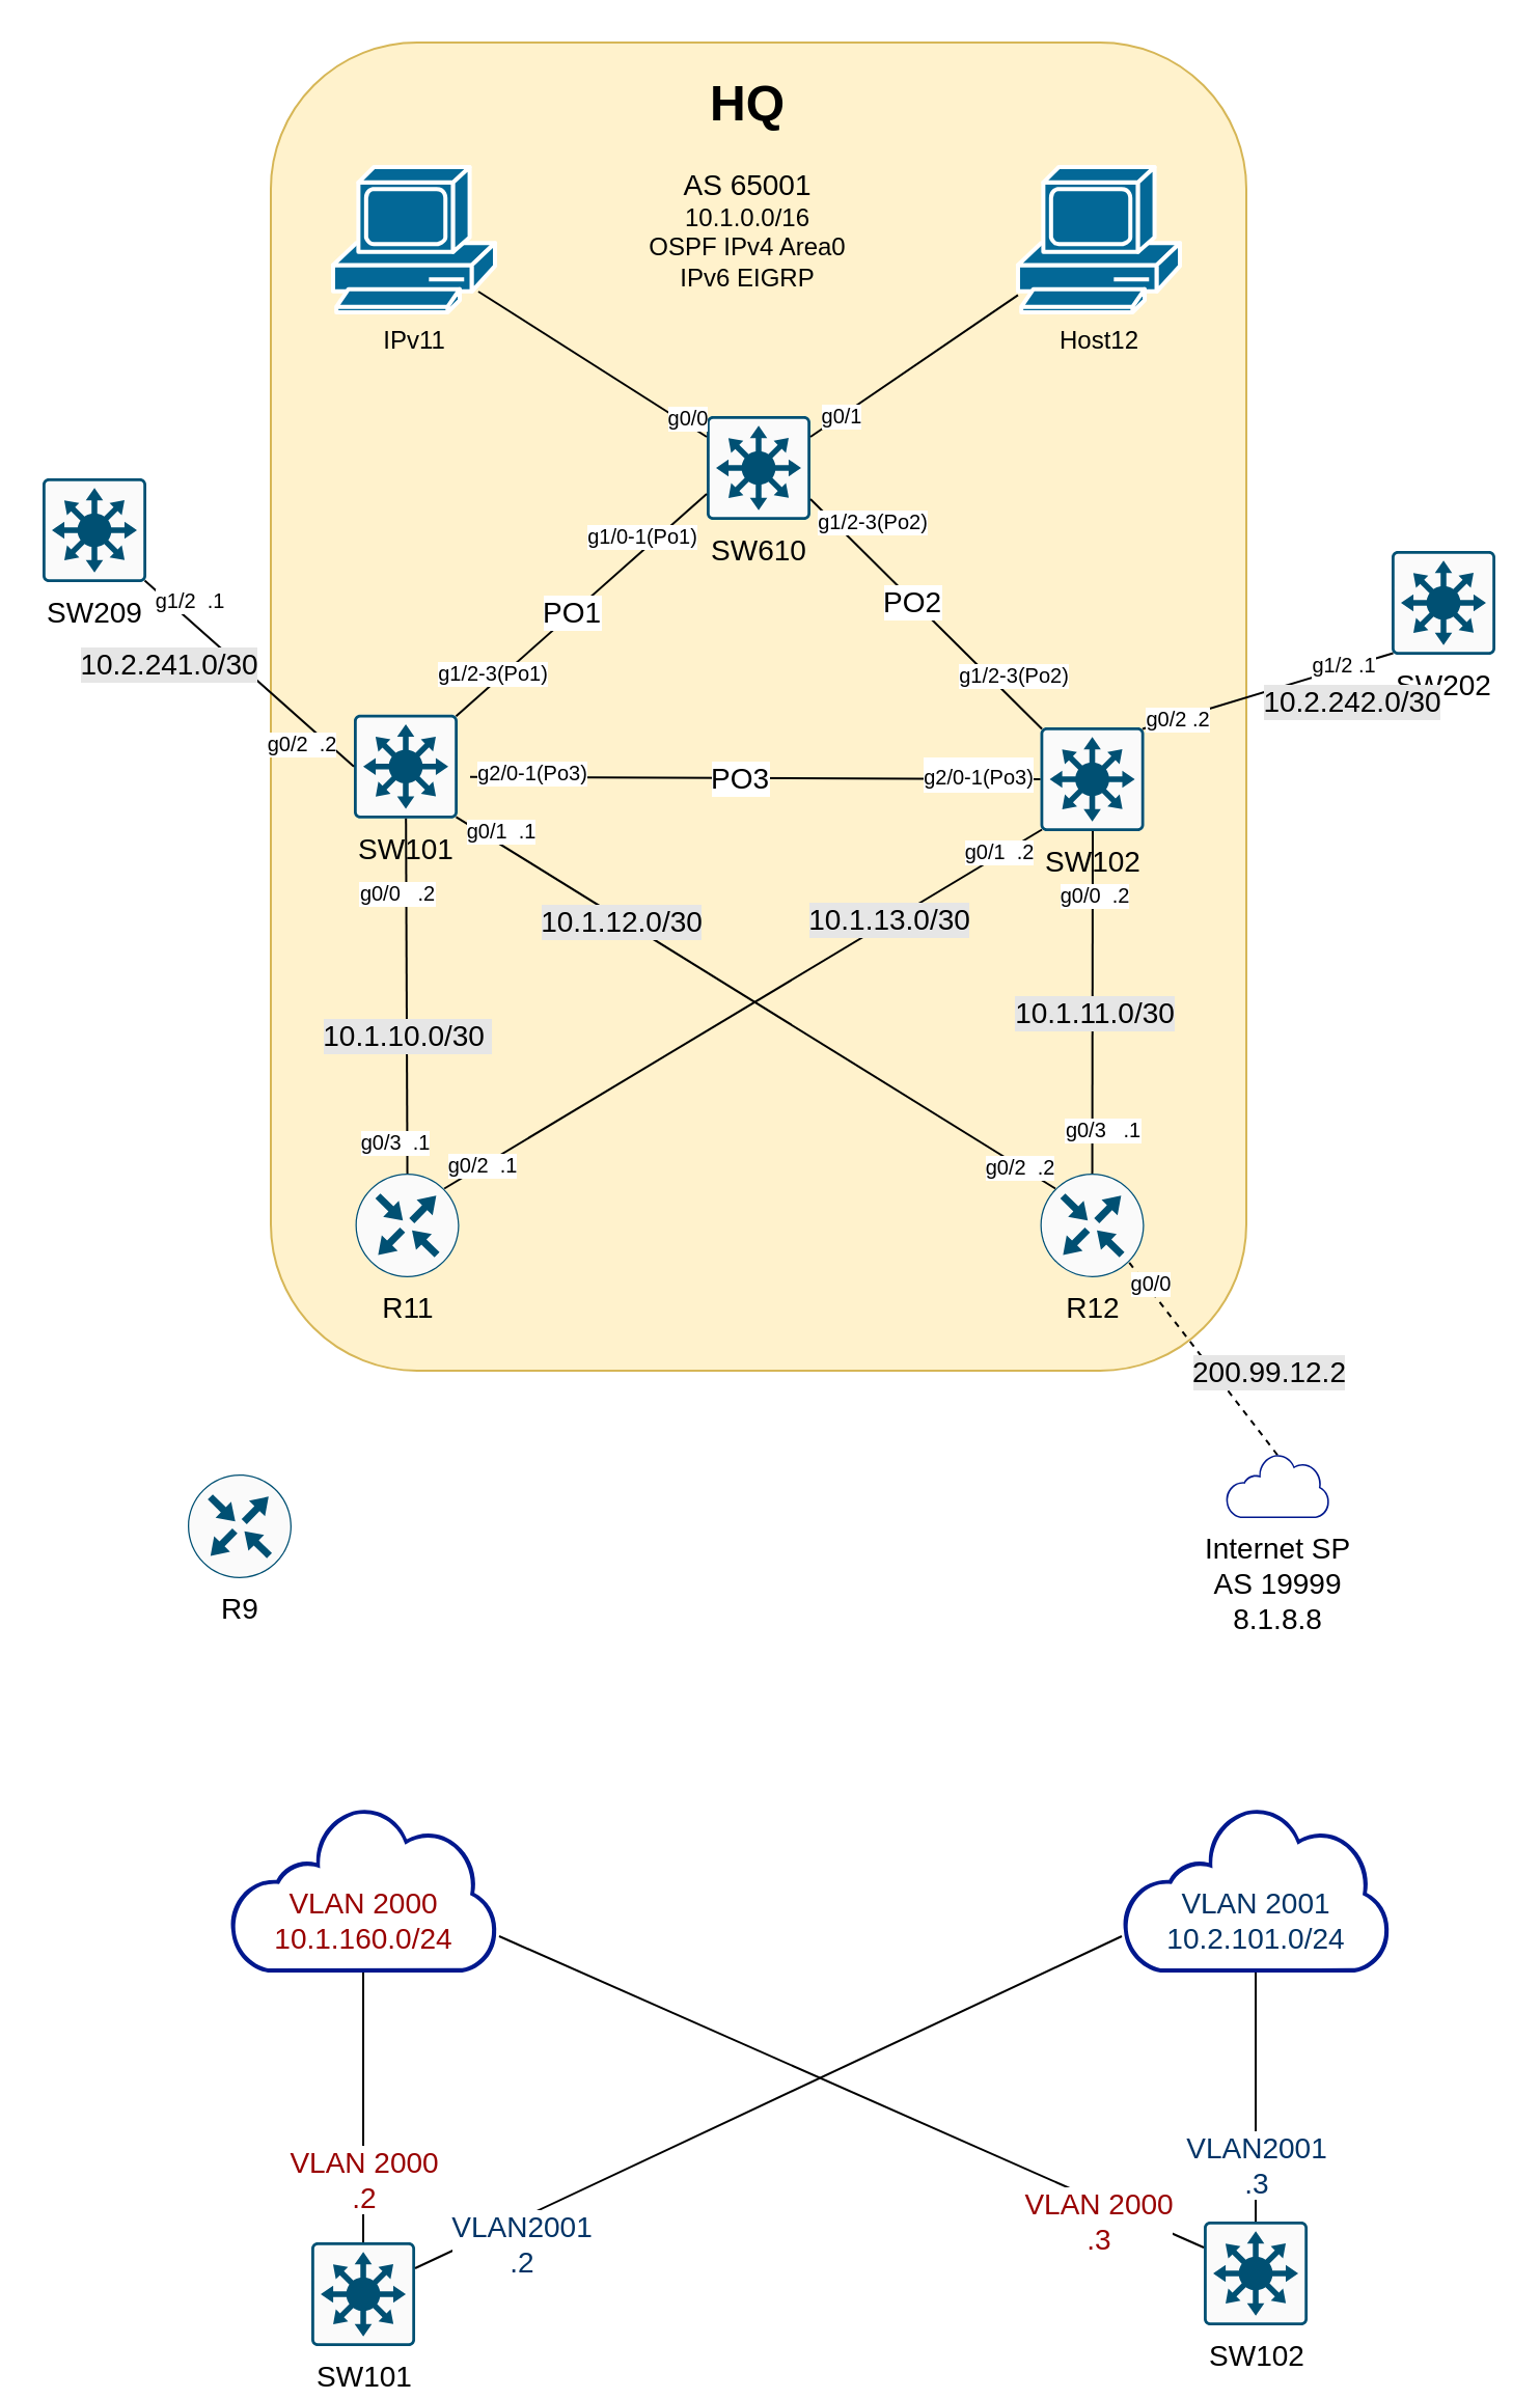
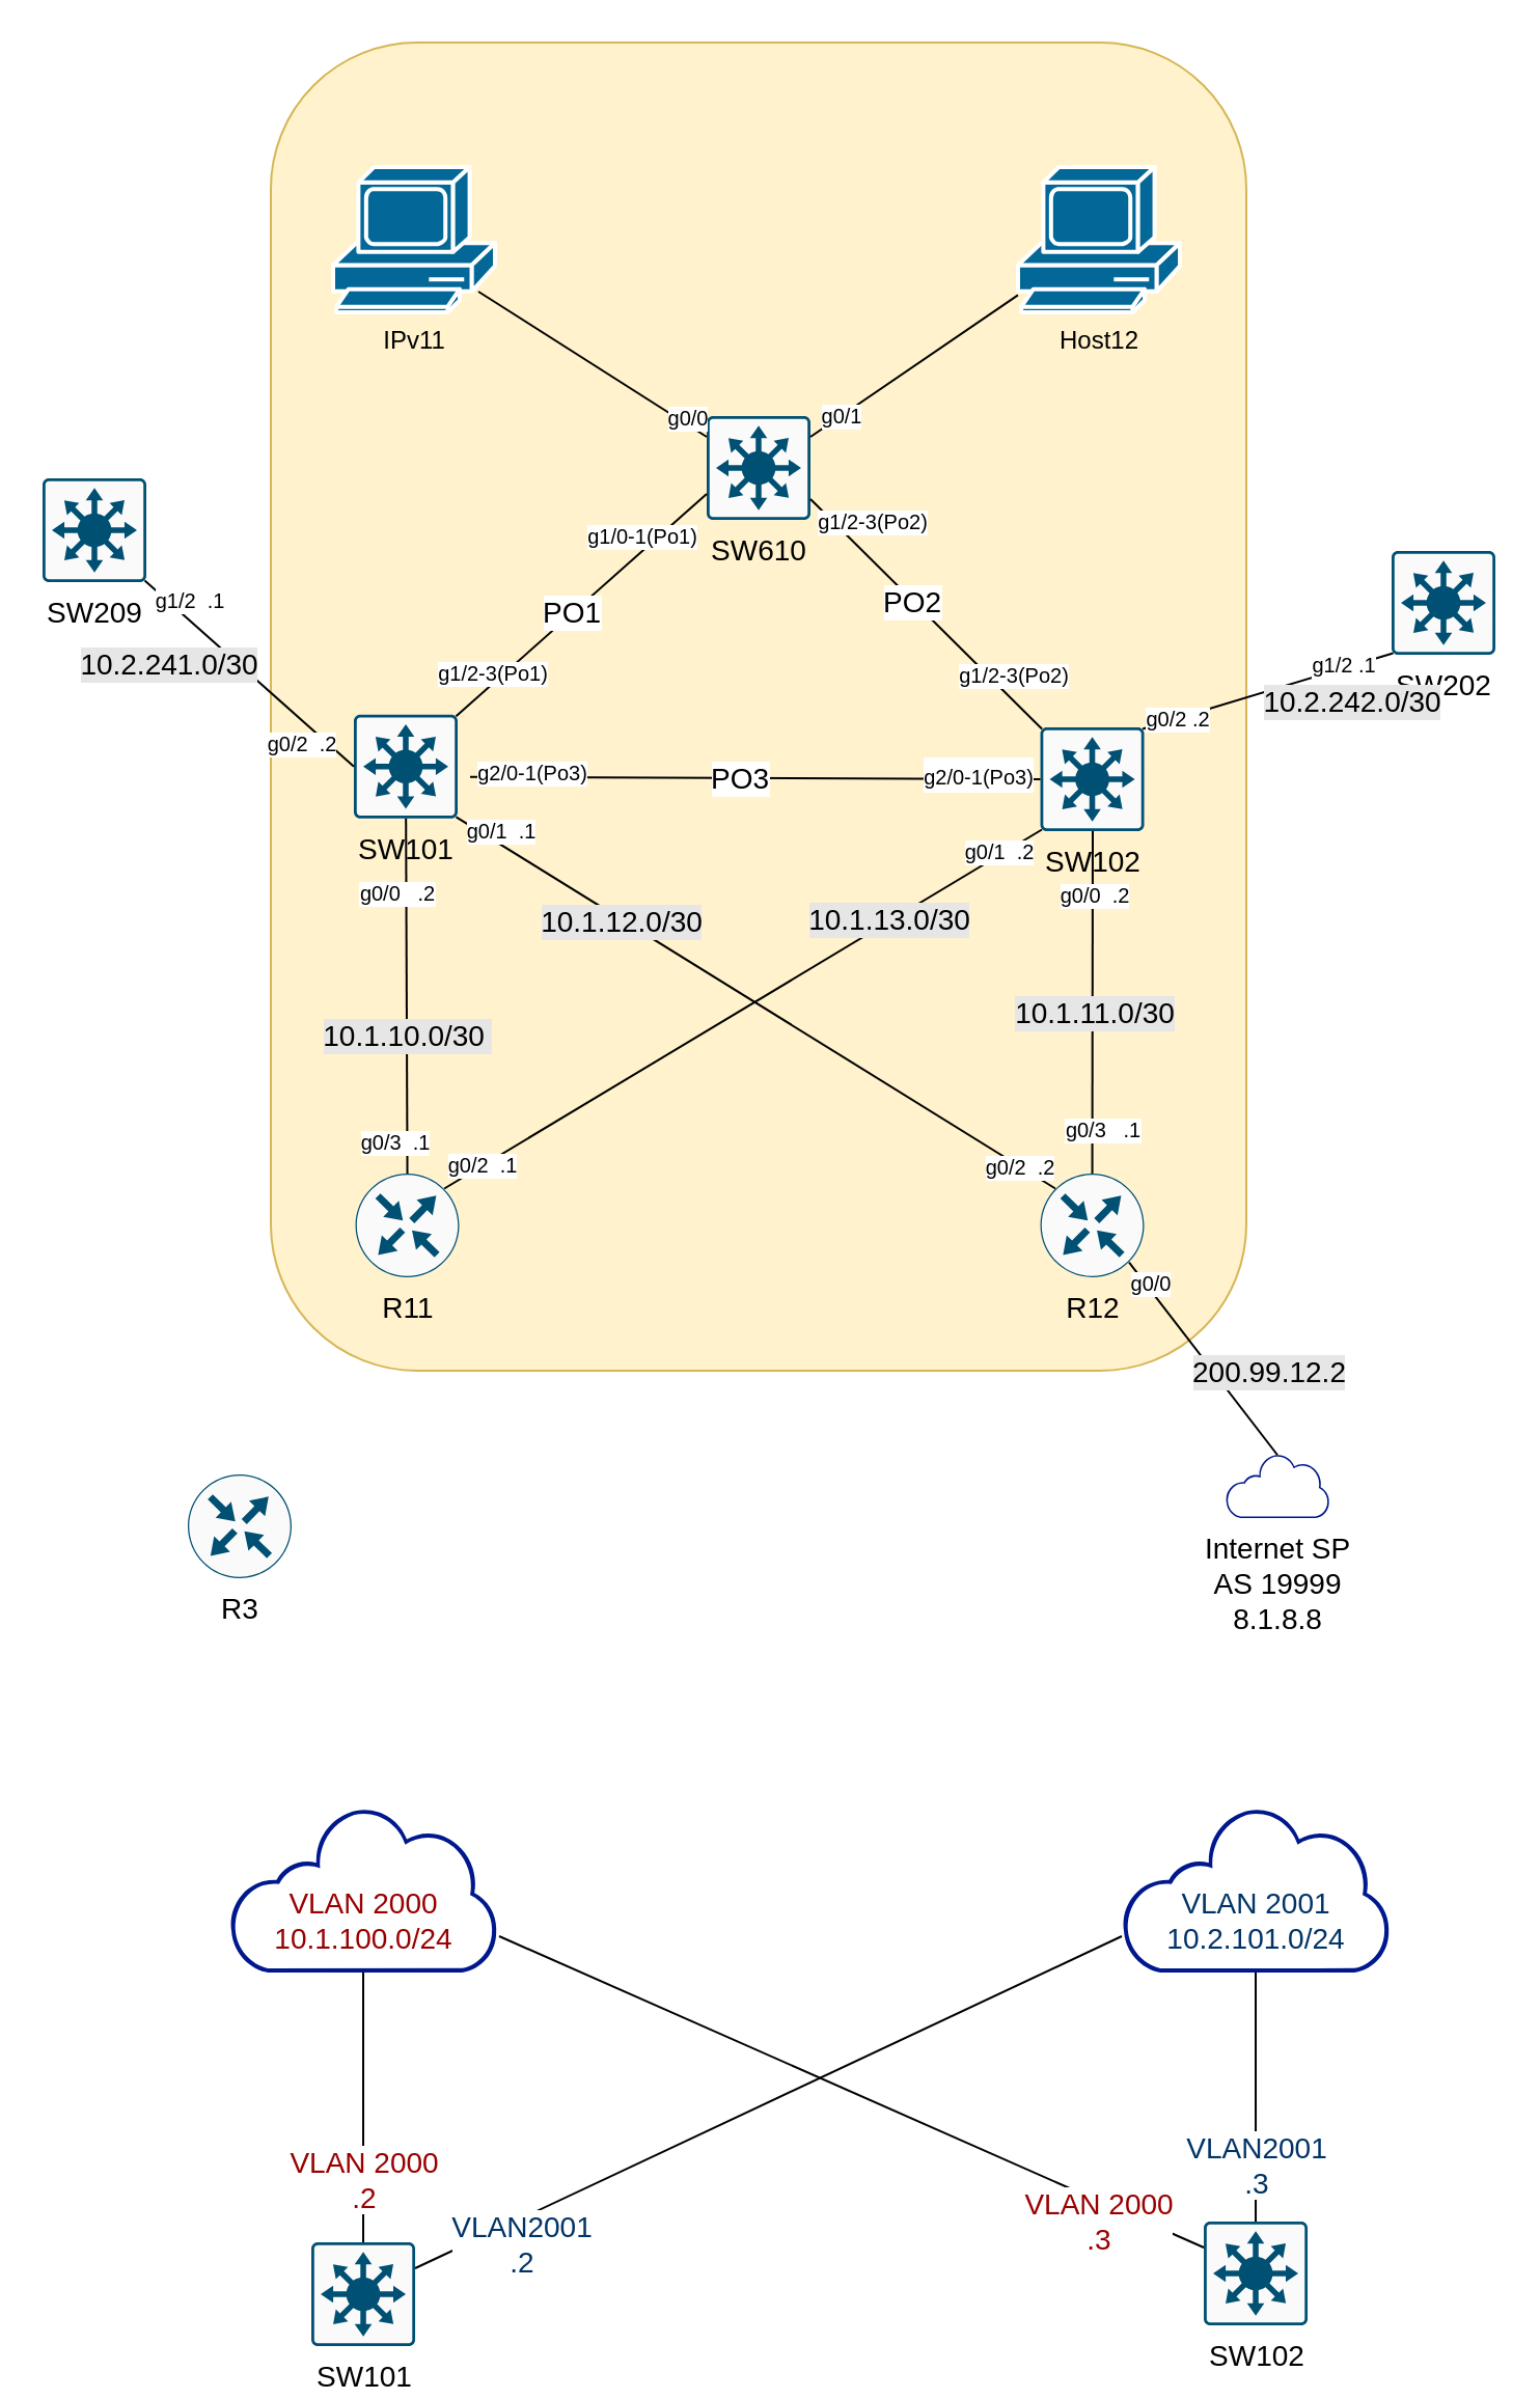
- <mxCell id="5" value="&lt;h1&gt;HQ&lt;/h1&gt;&lt;div&gt;&lt;font style=&quot;font-size: 14px&quot;&gt;AS 65001&lt;/font&gt;&lt;/div&gt;&lt;div&gt;10.1.0.0/16&lt;/div&gt;&lt;div&gt;OSPF IPv4 Area0&lt;/div&gt;&lt;div&gt;IPv6 EIGRP&lt;/div&gt;" style="text;html=1;strokeColor=none;fillColor=none;spacing=5;spacingTop=-20;whiteSpace=wrap;overflow=hidden;rounded=0;align=center;" parent="1" vertex="1"><mxGeometry x="300" y="30" width="120" height="120" as="geometry" /></mxCell>
- <mxCell id="43" value="" style="endArrow=none;html=1;rounded=0;fontSize=10;entryX=0.855;entryY=0.856;entryDx=0;entryDy=0;entryPerimeter=0;exitX=0.5;exitY=0.02;exitDx=0;exitDy=0;exitPerimeter=0;dashed=1;" parent="1" source="57" target="10" edge="1"><mxGeometry width="50" height="50" relative="1" as="geometry"><mxPoint x="610" y="690" as="sourcePoint" /><mxPoint x="530" y="480" as="targetPoint" /></mxGeometry></mxCell>
+ <mxCell id="43" value="" style="endArrow=none;html=1;rounded=0;fontSize=10;entryX=0.855;entryY=0.856;entryDx=0;entryDy=0;entryPerimeter=0;exitX=0.5;exitY=0.02;exitDx=0;exitDy=0;exitPerimeter=0;" parent="1" source="57" target="10" edge="1"><mxGeometry width="50" height="50" relative="1" as="geometry"><mxPoint x="610" y="690" as="sourcePoint" /><mxPoint x="530" y="480" as="targetPoint" /></mxGeometry></mxCell>
- <mxCell id="46" value="&lt;font style=&quot;font-size: 14px&quot;&gt;R9&lt;/font&gt;" style="sketch=0;points=[[0.5,0,0],[1,0.5,0],[0.5,1,0],[0,0.5,0],[0.145,0.145,0],[0.856,0.145,0],[0.855,0.856,0],[0.145,0.855,0]];verticalLabelPosition=bottom;html=1;verticalAlign=top;aspect=fixed;align=center;pointerEvents=1;shape=mxgraph.cisco19.rect;prIcon=router;fillColor=#FAFAFA;strokeColor=#005073;fontSize=10;" parent="1" vertex="1"><mxGeometry x="90" y="710" width="50" height="50" as="geometry" /></mxCell>
+ <mxCell id="46" value="&lt;font style=&quot;font-size: 14px&quot;&gt;R3&lt;/font&gt;" style="sketch=0;points=[[0.5,0,0],[1,0.5,0],[0.5,1,0],[0,0.5,0],[0.145,0.145,0],[0.856,0.145,0],[0.855,0.856,0],[0.145,0.855,0]];verticalLabelPosition=bottom;html=1;verticalAlign=top;aspect=fixed;align=center;pointerEvents=1;shape=mxgraph.cisco19.rect;prIcon=router;fillColor=#FAFAFA;strokeColor=#005073;fontSize=10;" parent="1" vertex="1"><mxGeometry x="90" y="710" width="50" height="50" as="geometry" /></mxCell>
- <mxCell id="59" value="VLAN 2000&lt;br&gt;10.1.160.0/24" style="text;html=1;align=center;verticalAlign=middle;whiteSpace=wrap;rounded=0;labelBackgroundColor=default;fontSize=14;fontColor=#990000;" vertex="1" parent="1"><mxGeometry x="110" y="910" width="130" height="30" as="geometry" /></mxCell>
+ <mxCell id="59" value="VLAN 2000&lt;br&gt;10.1.100.0/24" style="text;html=1;align=center;verticalAlign=middle;whiteSpace=wrap;rounded=0;labelBackgroundColor=default;fontSize=14;fontColor=#990000;" vertex="1" parent="1"><mxGeometry x="110" y="910" width="130" height="30" as="geometry" /></mxCell>
